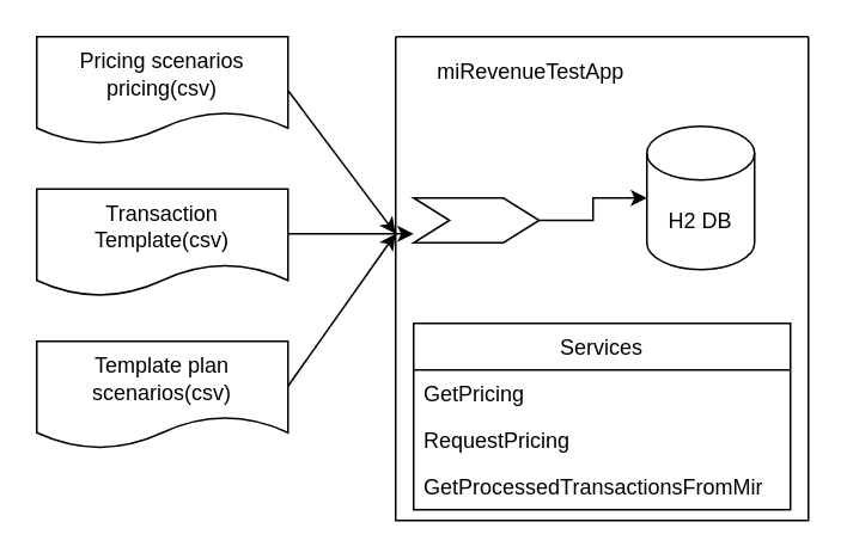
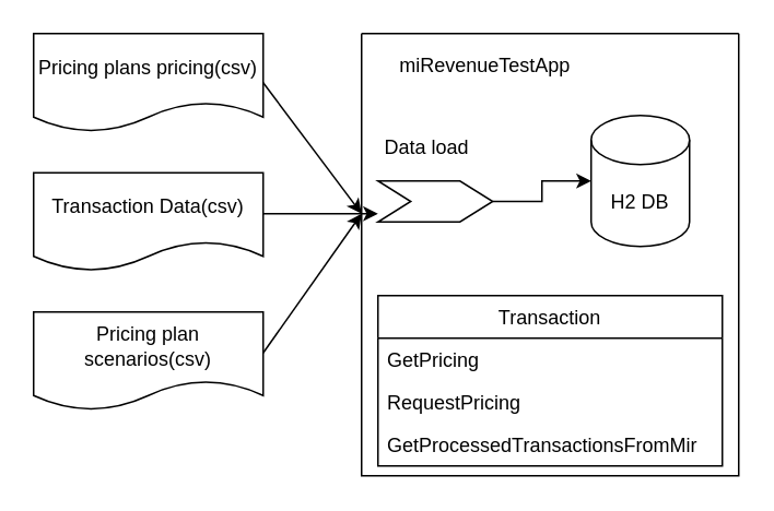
- <mxCell id="2" value="Pricing scenarios pricing(csv)" style="shape=document;whiteSpace=wrap;html=1;boundedLbl=1;" vertex="1" parent="1"><mxGeometry x="20" y="20" width="140" height="60" as="geometry" /></mxCell>
+ <mxCell id="2" value="Pricing plans pricing(csv)" style="shape=document;whiteSpace=wrap;html=1;boundedLbl=1;" vertex="1" parent="1"><mxGeometry x="20" y="20" width="140" height="60" as="geometry" /></mxCell>
+ <mxCell id="10" value="Data load" style="text;html=1;strokeColor=none;fillColor=none;align=center;verticalAlign=middle;whiteSpace=wrap;rounded=0;" vertex="1" parent="1"><mxGeometry x="230" y="80" width="60" height="20" as="geometry" /></mxCell>
- <mxCell id="3" value="Transaction Template(csv)" style="shape=document;whiteSpace=wrap;html=1;boundedLbl=1;" vertex="1" parent="1"><mxGeometry x="20" y="105" width="140" height="60" as="geometry" /></mxCell>
+ <mxCell id="3" value="Transaction Data(csv)" style="shape=document;whiteSpace=wrap;html=1;boundedLbl=1;" vertex="1" parent="1"><mxGeometry x="20" y="105" width="140" height="60" as="geometry" /></mxCell>
- <mxCell id="13" value="Services" style="swimlane;fontStyle=0;childLayout=stackLayout;horizontal=1;startSize=26;horizontalStack=0;resizeParent=1;resizeParentMax=0;resizeLast=0;collapsible=1;marginBottom=0;" vertex="1" parent="11"><mxGeometry x="10" y="160" width="210" height="104" as="geometry" /></mxCell>
+ <mxCell id="13" value="Transaction" style="swimlane;fontStyle=0;childLayout=stackLayout;horizontal=1;startSize=26;horizontalStack=0;resizeParent=1;resizeParentMax=0;resizeLast=0;collapsible=1;marginBottom=0;" vertex="1" parent="11"><mxGeometry x="10" y="160" width="210" height="104" as="geometry" /></mxCell>
- <mxCell id="4" value="Template plan scenarios(csv)" style="shape=document;whiteSpace=wrap;html=1;boundedLbl=1;" vertex="1" parent="1"><mxGeometry x="20" y="190" width="140" height="60" as="geometry" /></mxCell>
+ <mxCell id="4" value="Pricing plan scenarios(csv)" style="shape=document;whiteSpace=wrap;html=1;boundedLbl=1;" vertex="1" parent="1"><mxGeometry x="20" y="190" width="140" height="60" as="geometry" /></mxCell>
